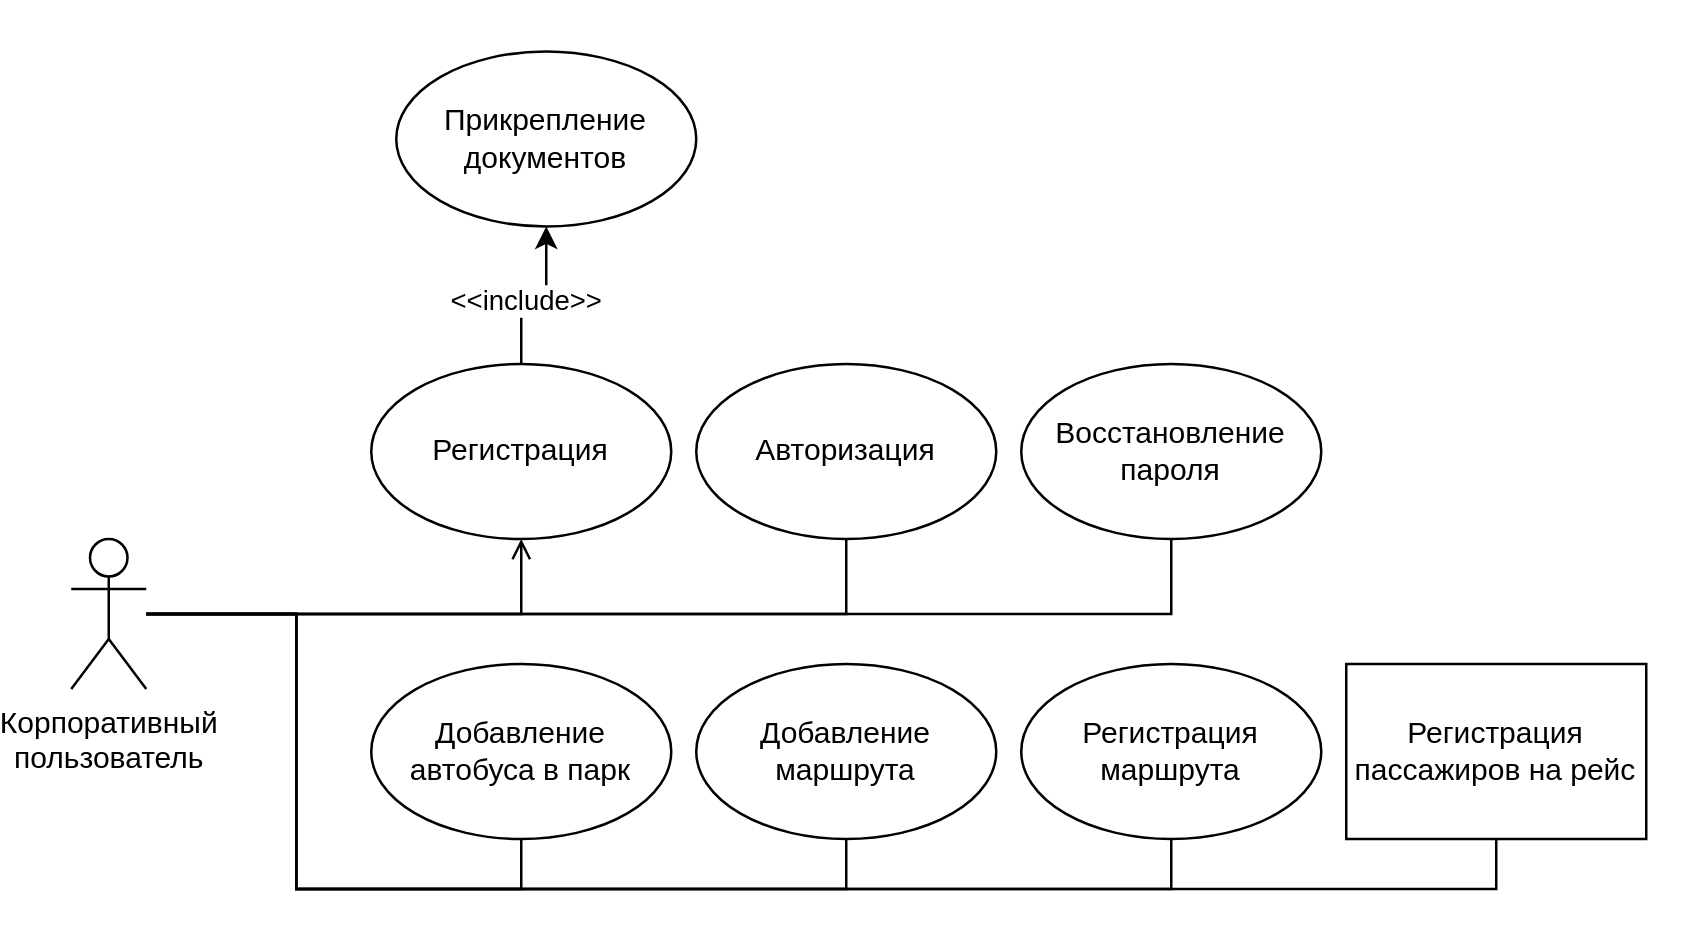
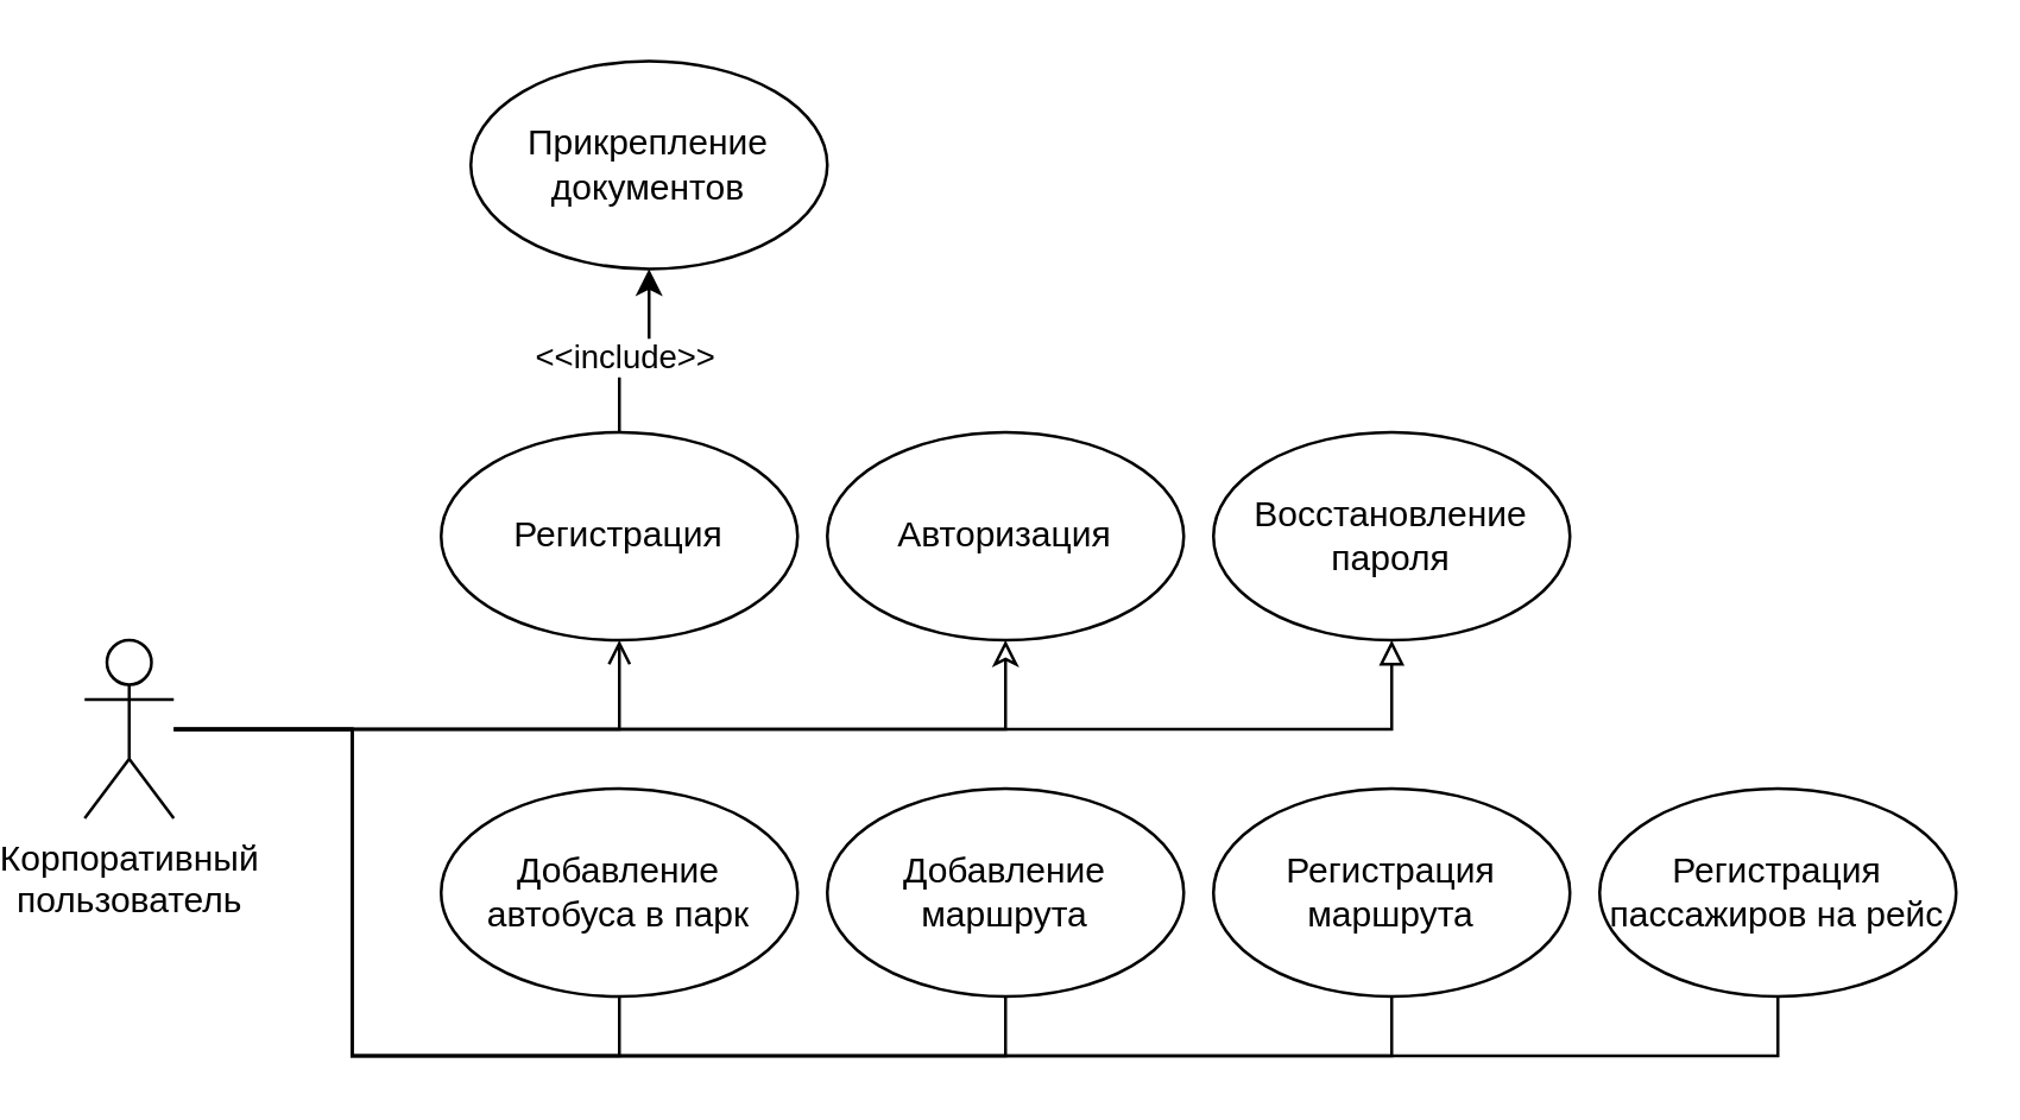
- <mxCell id="3" style="edgeStyle=orthogonalEdgeStyle;rounded=0;orthogonalLoop=1;jettySize=auto;html=1;entryX=0.5;entryY=1;entryDx=0;entryDy=0;endArrow=none;endFill=0;" edge="1" parent="1" source="9" target="13"><mxGeometry relative="1" as="geometry" /></mxCell>
+ <mxCell id="3" style="edgeStyle=orthogonalEdgeStyle;rounded=0;orthogonalLoop=1;jettySize=auto;html=1;entryX=0.5;entryY=1;entryDx=0;entryDy=0;endArrow=classic;endFill=0;" edge="1" parent="1" source="9" target="13"><mxGeometry relative="1" as="geometry" /></mxCell>
- <mxCell id="4" style="edgeStyle=orthogonalEdgeStyle;rounded=0;orthogonalLoop=1;jettySize=auto;html=1;entryX=0.5;entryY=1;entryDx=0;entryDy=0;endArrow=none;endFill=0;" edge="1" parent="1" source="9" target="15"><mxGeometry relative="1" as="geometry" /></mxCell>
+ <mxCell id="4" style="edgeStyle=orthogonalEdgeStyle;rounded=0;orthogonalLoop=1;jettySize=auto;html=1;entryX=0.5;entryY=1;entryDx=0;entryDy=0;endArrow=block;endFill=0;" edge="1" parent="1" source="9" target="15"><mxGeometry relative="1" as="geometry" /></mxCell>
- <mxCell id="19" value="Регистрация пассажиров на рейс" style="whiteSpace=wrap;html=1;rounded=0;" vertex="1" parent="1"><mxGeometry x="530" y="265" width="120" height="70" as="geometry" /></mxCell>
+ <mxCell id="19" value="Регистрация пассажиров на рейс" style="ellipse;whiteSpace=wrap;html=1;" vertex="1" parent="1"><mxGeometry x="530" y="265" width="120" height="70" as="geometry" /></mxCell>
